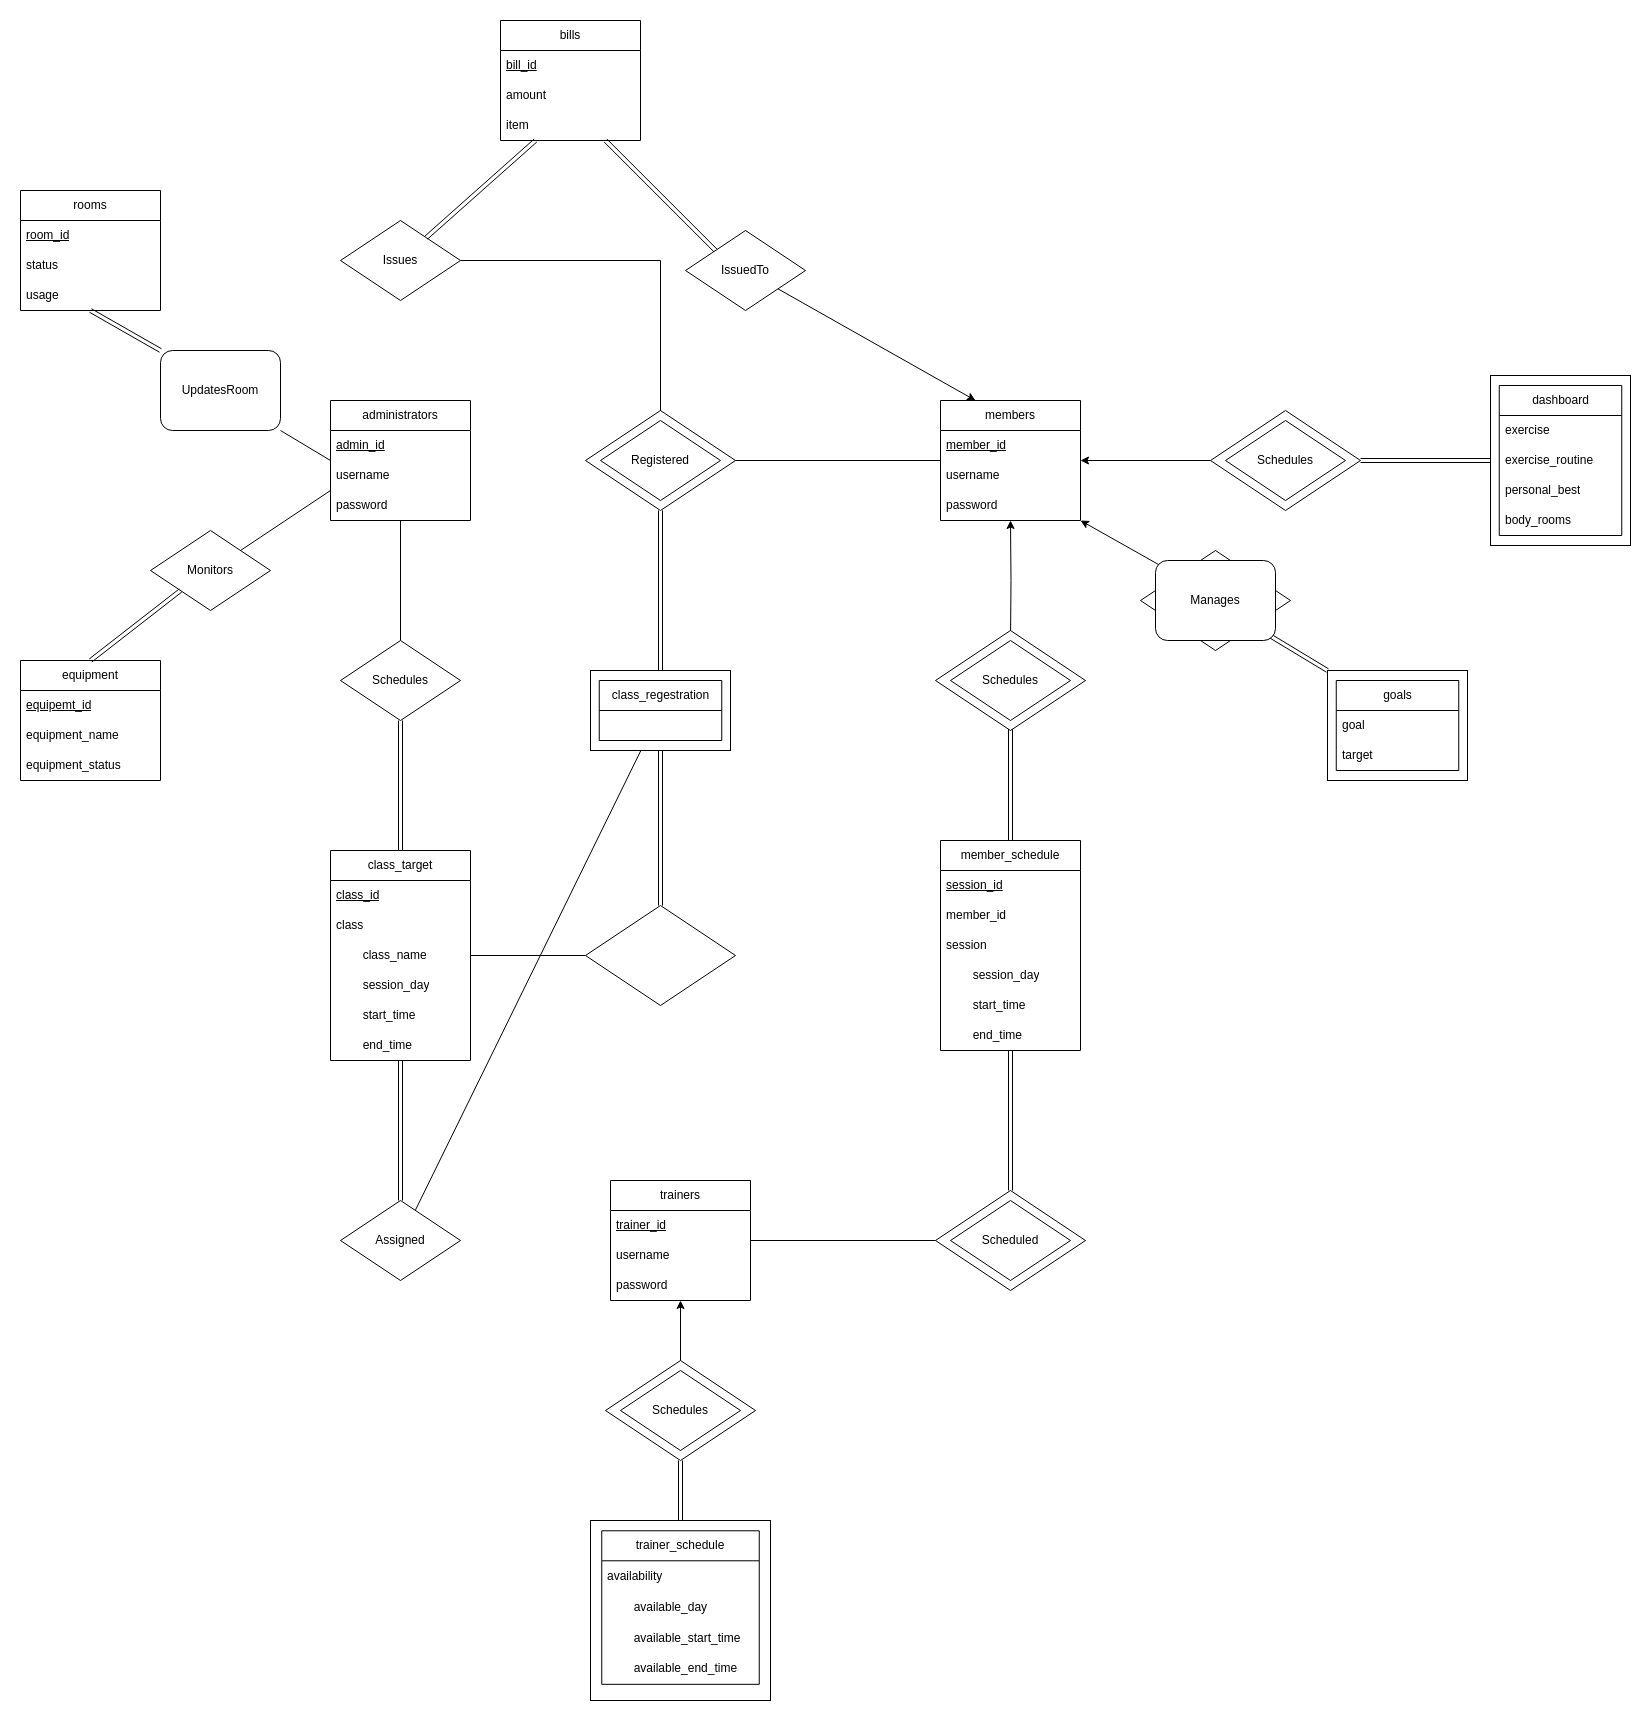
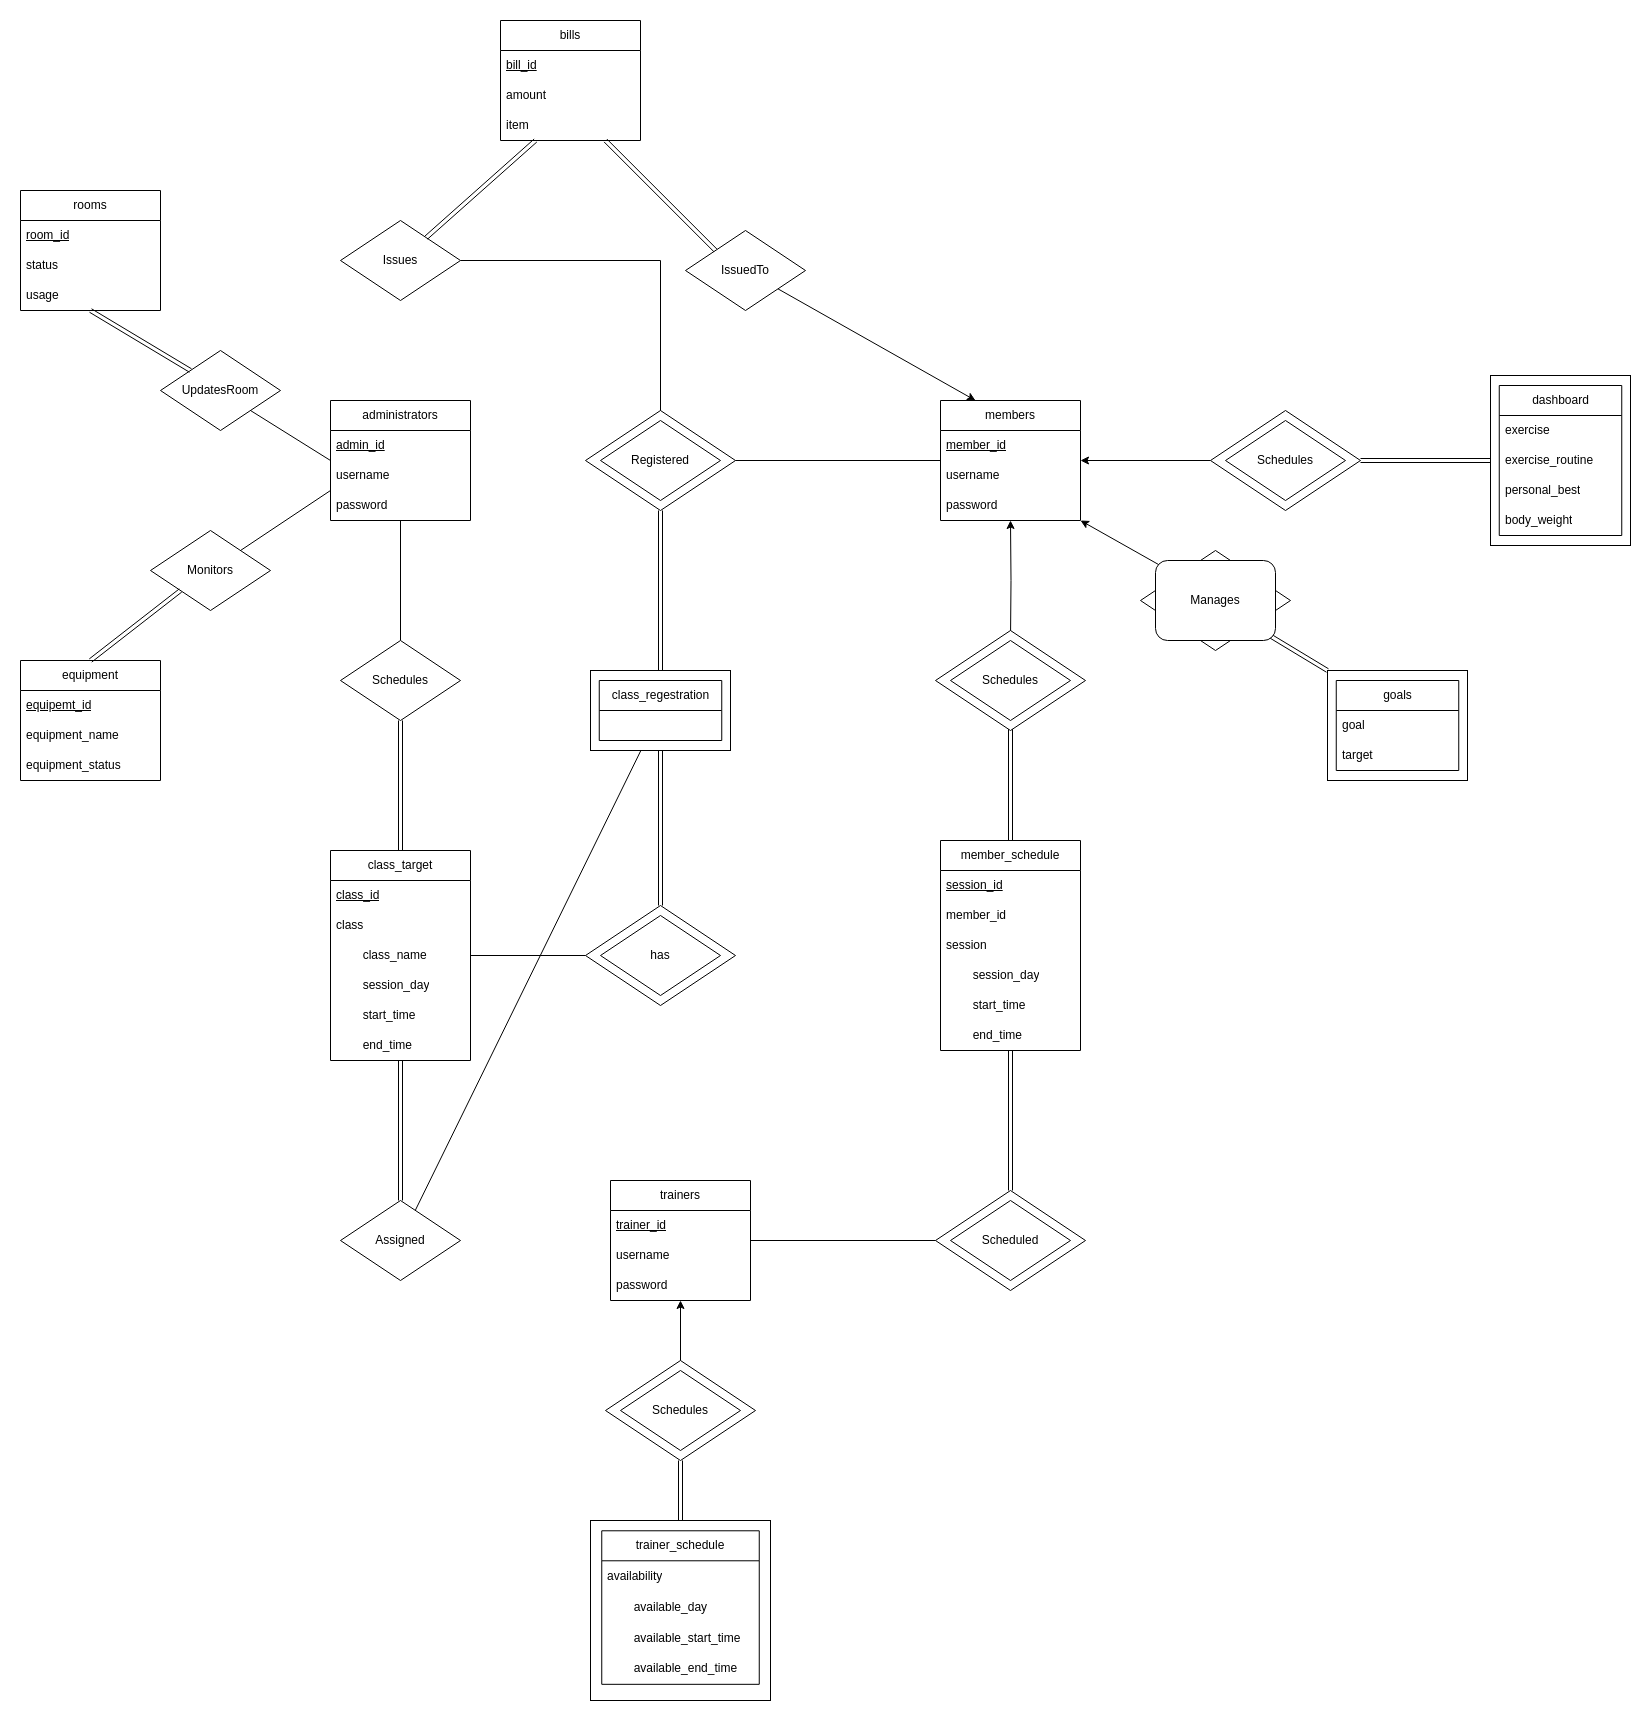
- <mxCell id="59" value="UpdatesRoom" style="whiteSpace=wrap;html=1;rounded=1;" parent="1" vertex="1"><mxGeometry x="160" y="350" width="120" height="80" as="geometry" /></mxCell>
+ <mxCell id="59" value="UpdatesRoom" style="rhombus;whiteSpace=wrap;html=1;" parent="1" vertex="1"><mxGeometry x="160" y="350" width="120" height="80" as="geometry" /></mxCell>
- <mxCell id="107" value="body_rooms" style="text;strokeColor=none;fillColor=none;align=left;verticalAlign=middle;spacingLeft=4;spacingRight=4;overflow=hidden;points=[[0,0.5],[1,0.5]];portConstraint=eastwest;rotatable=0;whiteSpace=wrap;html=1;" parent="103" vertex="1"><mxGeometry y="120" width="122.5" height="30" as="geometry" /></mxCell>
+ <mxCell id="107" value="body_weight" style="text;strokeColor=none;fillColor=none;align=left;verticalAlign=middle;spacingLeft=4;spacingRight=4;overflow=hidden;points=[[0,0.5],[1,0.5]];portConstraint=eastwest;rotatable=0;whiteSpace=wrap;html=1;" parent="103" vertex="1"><mxGeometry y="120" width="122.5" height="30" as="geometry" /></mxCell>
+ <mxCell id="77" value="has" style="rhombus;whiteSpace=wrap;html=1;" parent="75" vertex="1"><mxGeometry x="15" y="10" width="120" height="80" as="geometry" /></mxCell>
